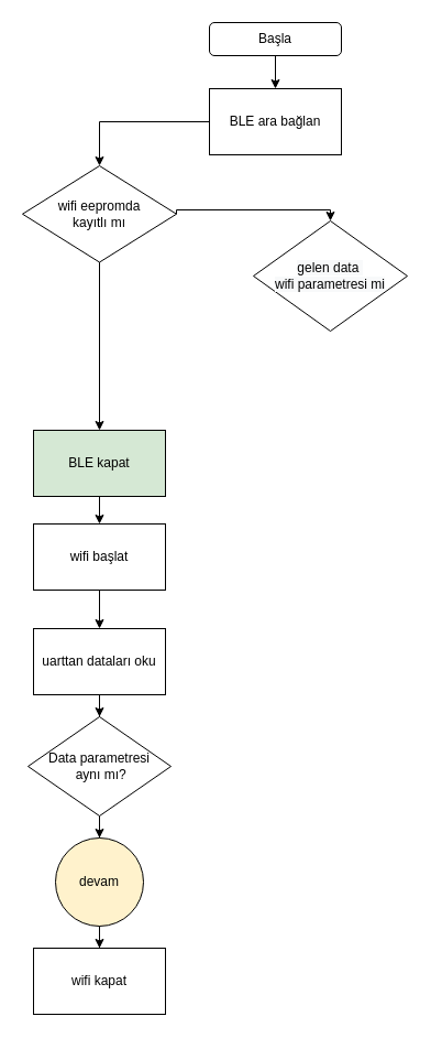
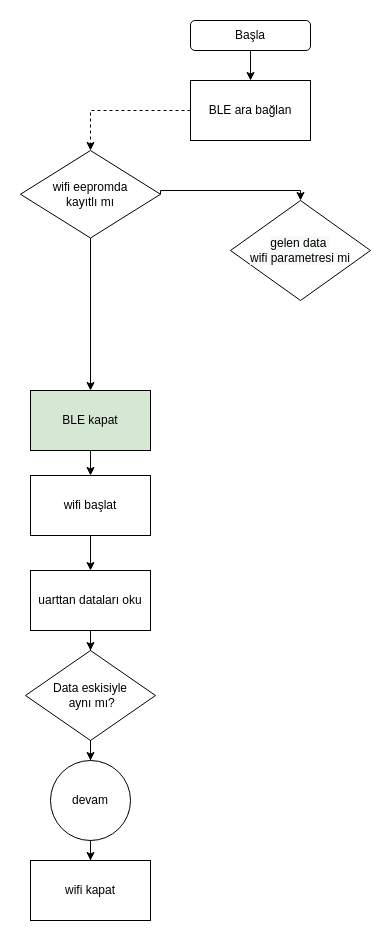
- <mxCell id="4" style="edgeStyle=orthogonalEdgeStyle;rounded=0;orthogonalLoop=1;jettySize=auto;html=1;entryX=0.5;entryY=0;entryDx=0;entryDy=0;" edge="1" parent="1" source="5" target="10"><mxGeometry relative="1" as="geometry" /></mxCell>
+ <mxCell id="4" style="edgeStyle=orthogonalEdgeStyle;rounded=0;orthogonalLoop=1;jettySize=auto;html=1;entryX=0.5;entryY=0;entryDx=0;entryDy=0;dashed=1;" edge="1" parent="1" source="5" target="10"><mxGeometry relative="1" as="geometry" /></mxCell>
- <mxCell id="17" value="Data parametresi&lt;br&gt;&amp;nbsp;aynı mı?" style="rhombus;whiteSpace=wrap;html=1;" vertex="1" parent="1"><mxGeometry x="25" y="650" width="130" height="90" as="geometry" /></mxCell>
+ <mxCell id="17" value="Data eskisiyle&lt;br&gt;&amp;nbsp;aynı mı?" style="rhombus;whiteSpace=wrap;html=1;" vertex="1" parent="1"><mxGeometry x="25" y="650" width="130" height="90" as="geometry" /></mxCell>
- <mxCell id="19" value="devam" style="ellipse;whiteSpace=wrap;html=1;aspect=fixed;fillColor=#fff2cc;" vertex="1" parent="1"><mxGeometry x="50" y="760" width="80" height="80" as="geometry" /></mxCell>
+ <mxCell id="19" value="devam" style="ellipse;whiteSpace=wrap;html=1;aspect=fixed;" vertex="1" parent="1"><mxGeometry x="50" y="760" width="80" height="80" as="geometry" /></mxCell>
